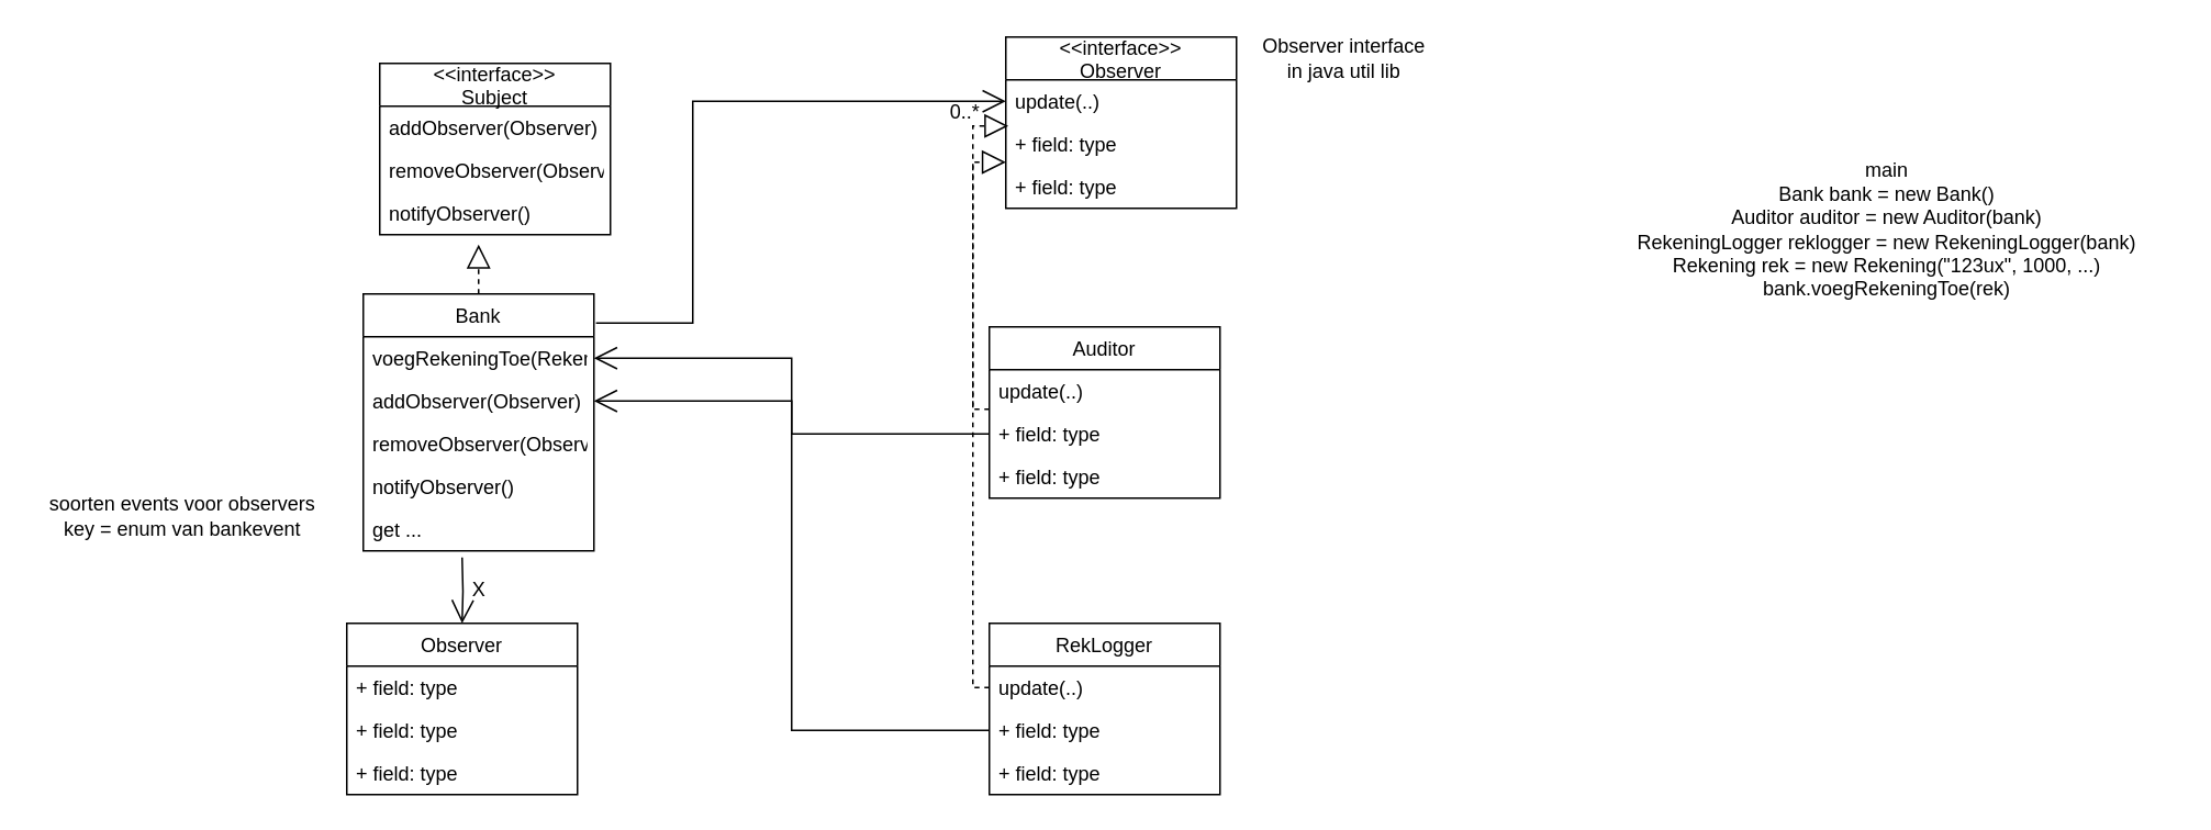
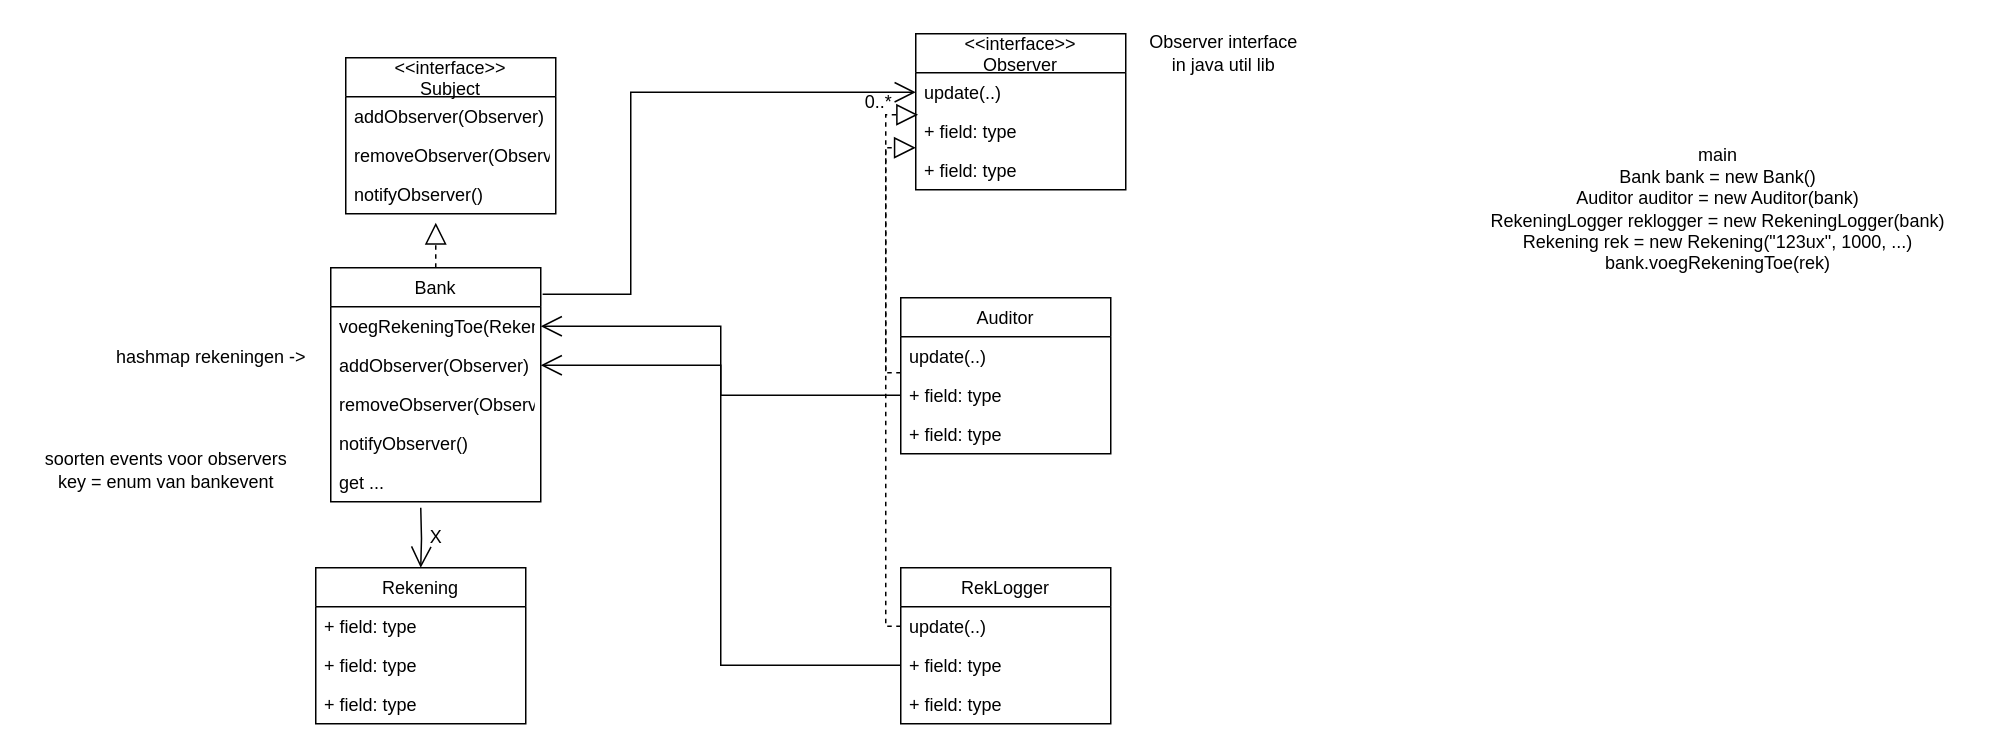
+ <mxCell id="21" value="hashmap rekeningen -&amp;gt;" style="text;html=1;align=center;verticalAlign=middle;resizable=0;points=[];autosize=1;strokeColor=none;fillColor=none;" vertex="1" parent="1"><mxGeometry x="70" y="228" width="140" height="20" as="geometry" /></mxCell>
- <mxCell id="12" value="Observer" style="swimlane;fontStyle=0;childLayout=stackLayout;horizontal=1;startSize=26;fillColor=none;horizontalStack=0;resizeParent=1;resizeParentMax=0;resizeLast=0;collapsible=1;marginBottom=0;" vertex="1" parent="1"><mxGeometry x="210" y="378" width="140" height="104" as="geometry" /></mxCell>
+ <mxCell id="12" value="Rekening" style="swimlane;fontStyle=0;childLayout=stackLayout;horizontal=1;startSize=26;fillColor=none;horizontalStack=0;resizeParent=1;resizeParentMax=0;resizeLast=0;collapsible=1;marginBottom=0;" vertex="1" parent="1"><mxGeometry x="210" y="378" width="140" height="104" as="geometry" /></mxCell>
